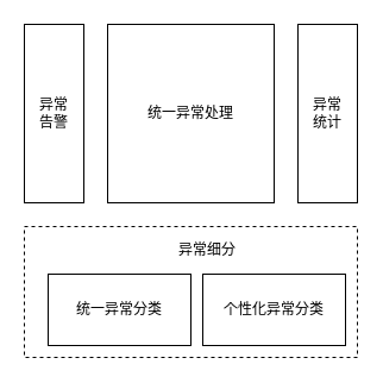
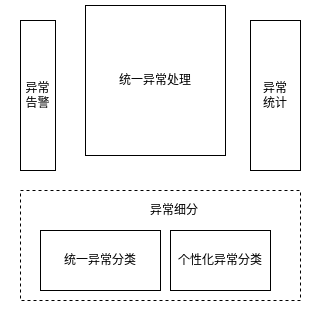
- <mxCell id="3" value="异常&lt;br&gt;告警" style="rounded=0;whiteSpace=wrap;html=1;" parent="1" vertex="1"><mxGeometry x="20" y="20" width="50" height="150" as="geometry" /></mxCell>
+ <mxCell id="3" value="异常&lt;br&gt;告警" style="rounded=0;whiteSpace=wrap;html=1;" parent="1" vertex="1"><mxGeometry x="20" y="20" width="35" height="150" as="geometry" /></mxCell>
- <mxCell id="2" value="统一异常处理" style="rounded=0;whiteSpace=wrap;html=1;" parent="1" vertex="1"><mxGeometry x="90" y="20" width="140" height="150" as="geometry" /></mxCell>
+ <mxCell id="2" value="统一异常处理" style="rounded=0;whiteSpace=wrap;html=1;" parent="1" vertex="1"><mxGeometry x="85" y="5" width="140" height="150" as="geometry" /></mxCell>
- <mxCell id="7" value="个性化异常分类" style="rounded=0;whiteSpace=wrap;html=1;" parent="1" vertex="1"><mxGeometry x="170" y="230" width="120" height="60" as="geometry" /></mxCell>
+ <mxCell id="7" value="个性化异常分类" style="rounded=0;whiteSpace=wrap;html=1;" parent="1" vertex="1"><mxGeometry x="170" y="230" width="100" height="60" as="geometry" /></mxCell>
